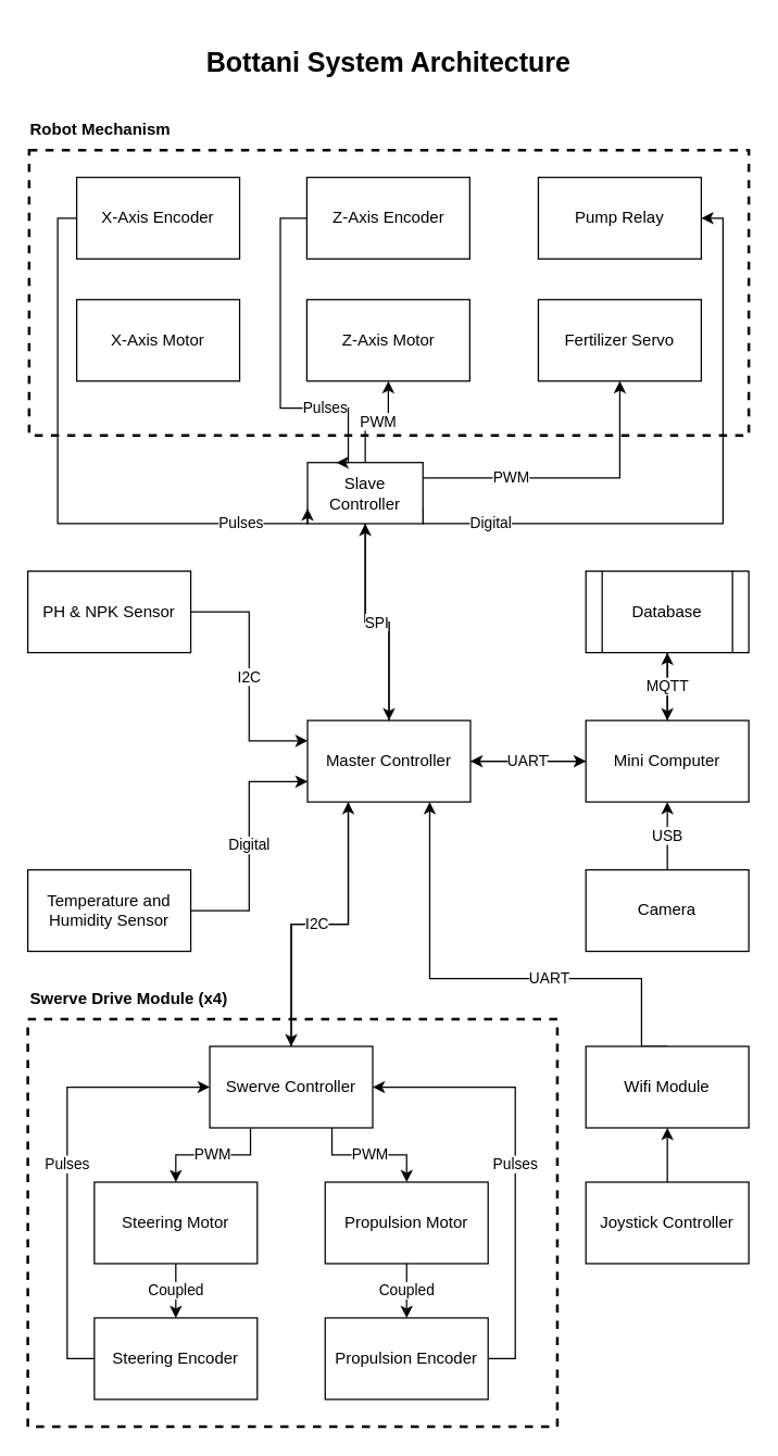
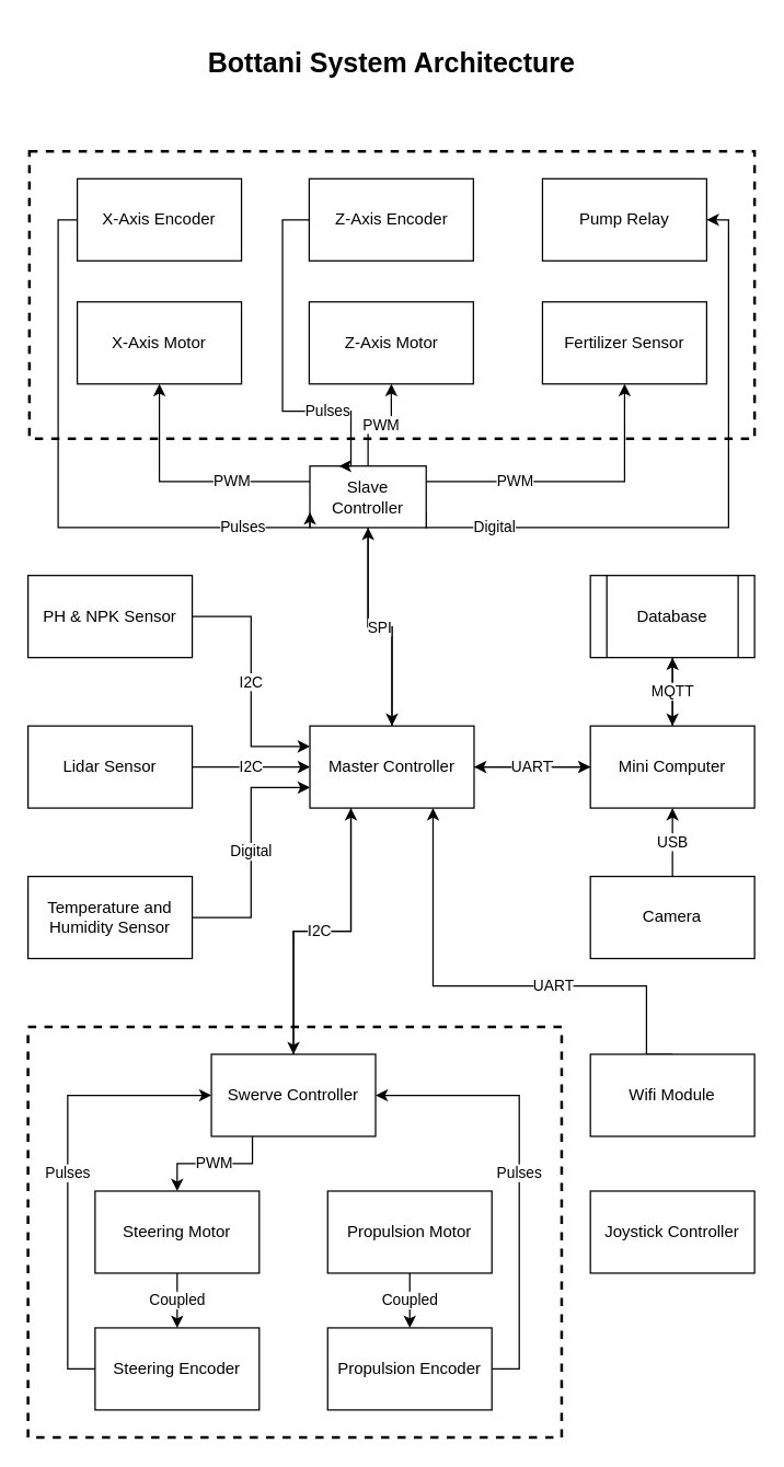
- <mxCell id="38" value="&lt;b&gt;Robot Mechanism&lt;/b&gt;" style="text;html=1;strokeColor=none;fillColor=none;align=left;verticalAlign=middle;whiteSpace=wrap;rounded=0;" parent="1" vertex="1"><mxGeometry x="20" y="80" width="151" height="30" as="geometry" /></mxCell>
- <mxCell id="39" value="Fertilizer Servo" style="rounded=0;whiteSpace=wrap;html=1;" parent="1" vertex="1"><mxGeometry x="396" y="220" width="120" height="60" as="geometry" /></mxCell>
+ <mxCell id="39" value="Fertilizer Sensor" style="rounded=0;whiteSpace=wrap;html=1;" parent="1" vertex="1"><mxGeometry x="396" y="220" width="120" height="60" as="geometry" /></mxCell>
+ <mxCell id="9" value="PWM" style="edgeStyle=orthogonalEdgeStyle;rounded=0;orthogonalLoop=1;jettySize=auto;html=1;exitX=0;exitY=0.25;exitDx=0;exitDy=0;entryX=0.5;entryY=1;entryDx=0;entryDy=0;" parent="1" source="13" target="32" edge="1"><mxGeometry x="-0.373" relative="1" as="geometry"><mxPoint as="offset" /></mxGeometry></mxCell>
+ <mxCell id="42" value="Lidar Sensor" style="rounded=0;whiteSpace=wrap;html=1;" parent="1" vertex="1"><mxGeometry x="20" y="530" width="120" height="60" as="geometry" /></mxCell>
+ <mxCell id="41" value="I2C" style="edgeStyle=orthogonalEdgeStyle;rounded=0;orthogonalLoop=1;jettySize=auto;html=1;" parent="1" source="42" target="6" edge="1"><mxGeometry relative="1" as="geometry" /></mxCell>
- <mxCell id="26" value="&lt;b&gt;Swerve Drive Module (x4)&lt;/b&gt;" style="text;html=1;strokeColor=none;fillColor=none;align=left;verticalAlign=middle;whiteSpace=wrap;rounded=0;" parent="1" vertex="1"><mxGeometry x="20" y="720" width="151" height="30" as="geometry" /></mxCell>
- <mxCell id="15" value="PWM" style="edgeStyle=orthogonalEdgeStyle;rounded=0;orthogonalLoop=1;jettySize=auto;html=1;exitX=0.75;exitY=1;exitDx=0;exitDy=0;entryX=0.5;entryY=0;entryDx=0;entryDy=0;" parent="1" source="17" target="23" edge="1"><mxGeometry relative="1" as="geometry" /></mxCell>
- <mxCell id="51" value="" style="edgeStyle=orthogonalEdgeStyle;rounded=0;orthogonalLoop=1;jettySize=auto;html=1;" parent="1" source="52" target="50" edge="1"><mxGeometry relative="1" as="geometry" /></mxCell>
